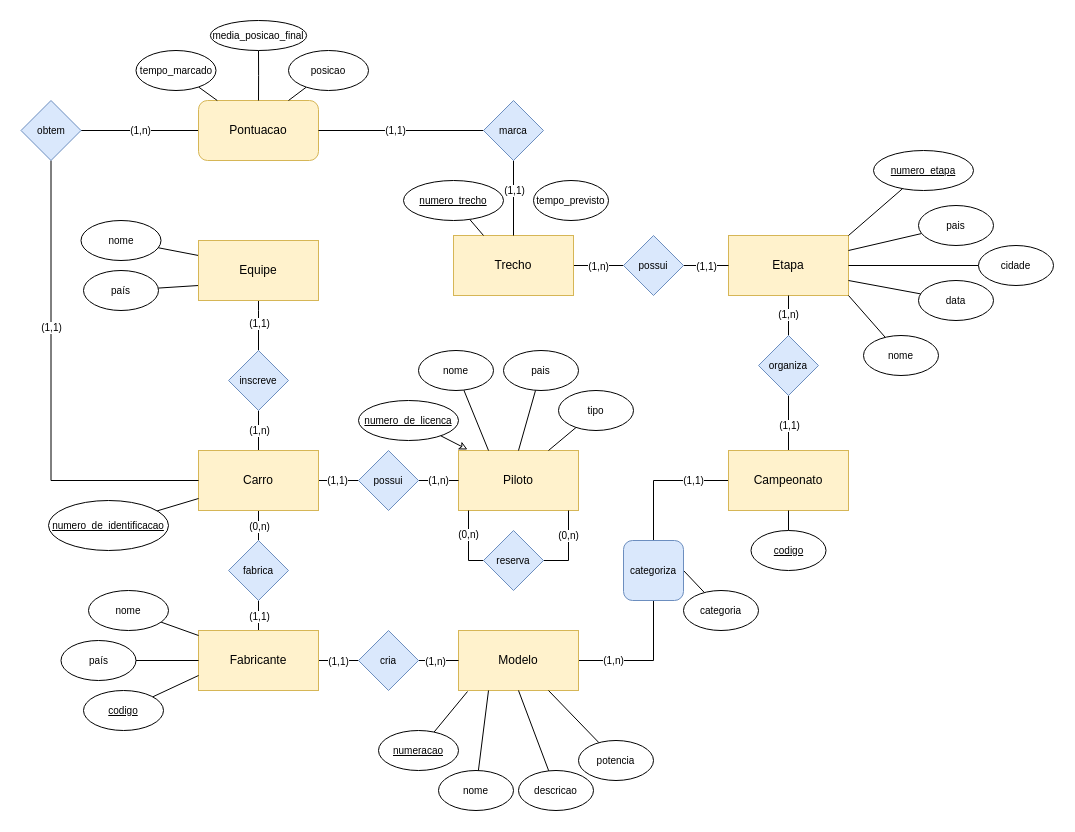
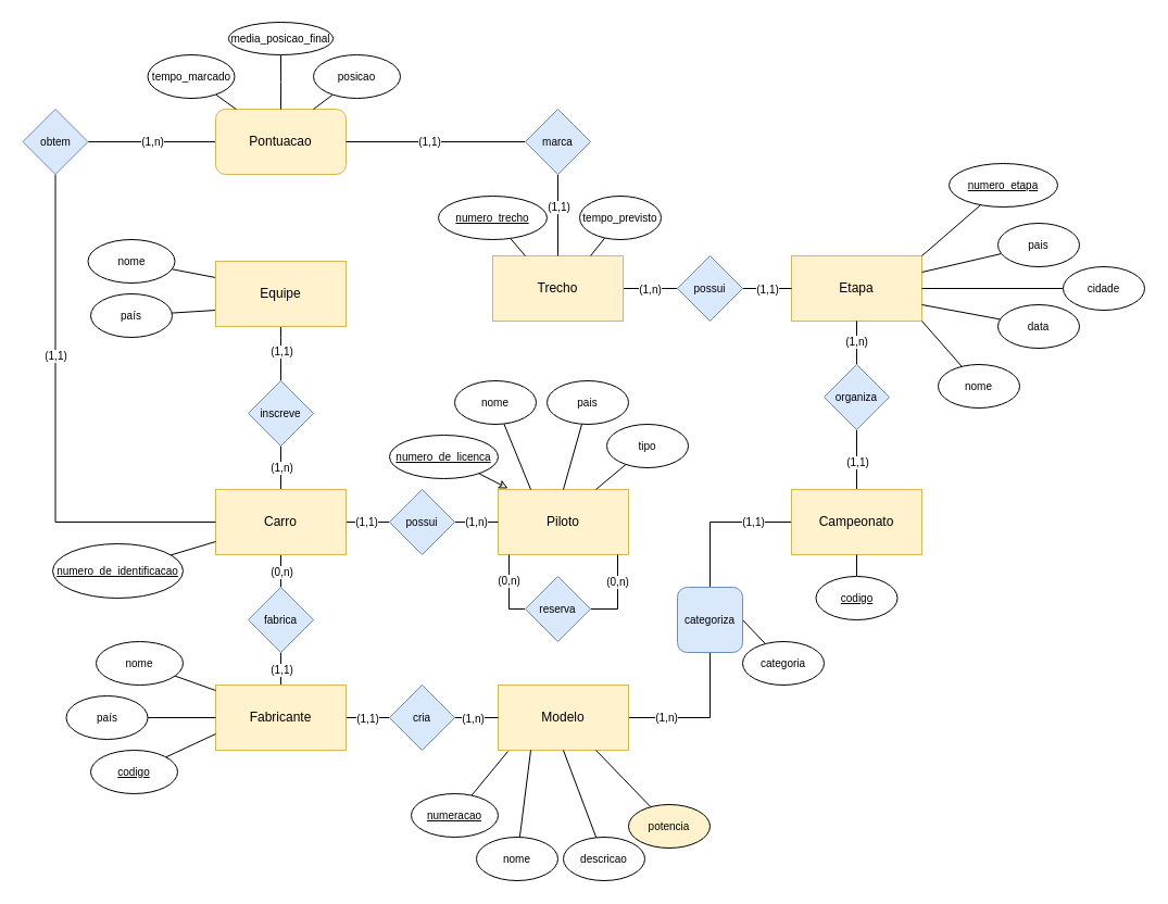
+ <mxCell id="93" style="edgeStyle=none;rounded=0;orthogonalLoop=1;jettySize=auto;html=1;entryX=0.75;entryY=0;entryDx=0;entryDy=0;fontSize=10;endArrow=none;endFill=0;" edge="1" parent="1" source="94" target="87"><mxGeometry relative="1" as="geometry" /></mxCell>
- <mxCell id="46" value="potencia" style="ellipse;whiteSpace=wrap;html=1;fontSize=10;" vertex="1" parent="1"><mxGeometry x="578" y="740" width="75" height="40" as="geometry" /></mxCell>
+ <mxCell id="46" value="potencia" style="ellipse;whiteSpace=wrap;html=1;fontSize=10;fillColor=#fff2cc;" vertex="1" parent="1"><mxGeometry x="578" y="740" width="75" height="40" as="geometry" /></mxCell>
